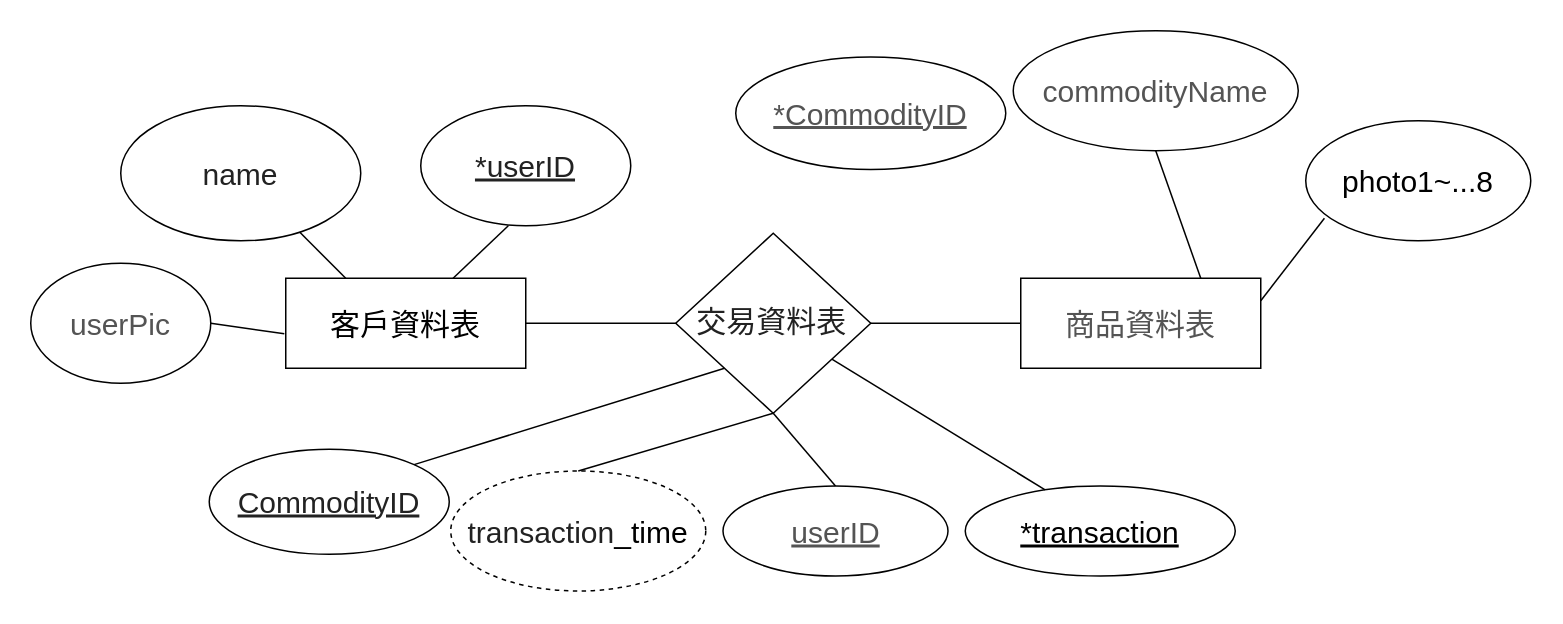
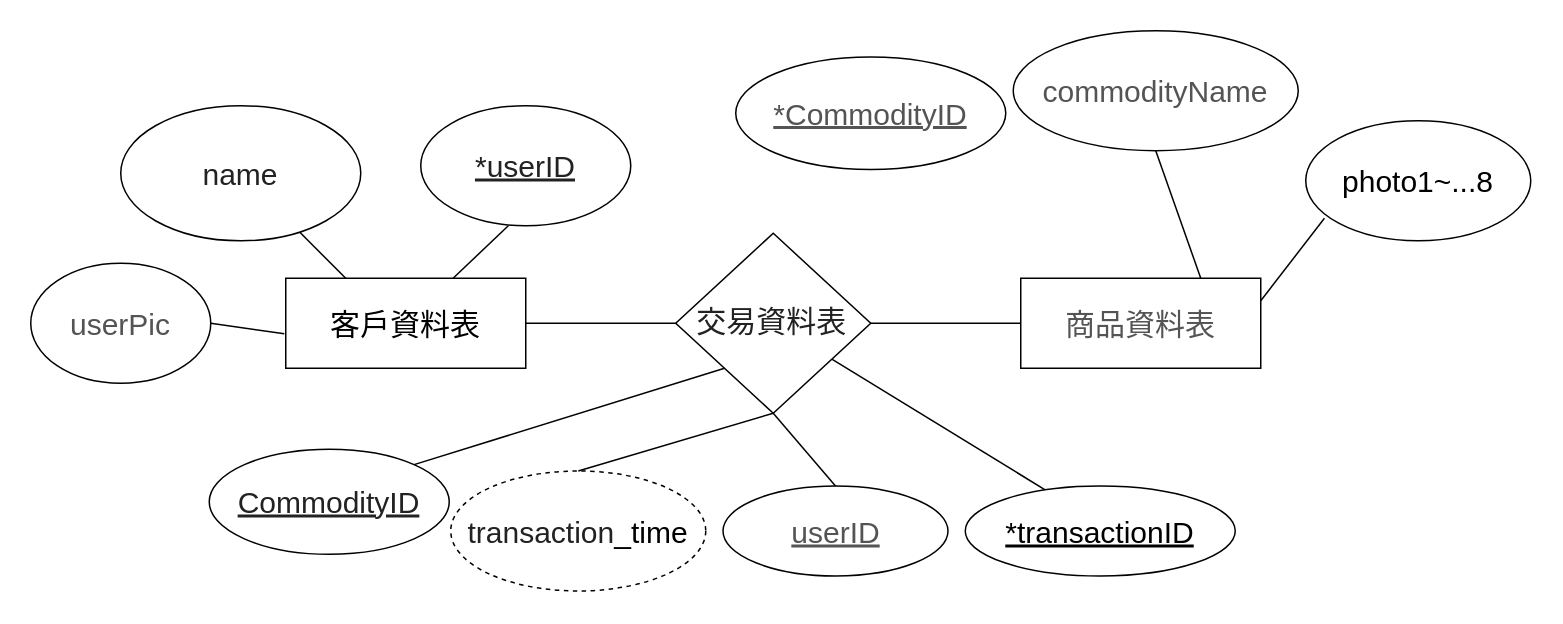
- <mxCell id="24" value="&lt;table border=&quot;0&quot; cellpadding=&quot;0&quot; cellspacing=&quot;0&quot; width=&quot;126&quot; style=&quot;border-collapse: collapse ; width: 95pt ; font-size: 20px&quot;&gt;&lt;tbody style=&quot;font-size: 20px&quot;&gt;&lt;tr style=&quot;height: 16.5pt ; font-size: 20px&quot;&gt;  &lt;td height=&quot;22&quot; width=&quot;126&quot; style=&quot;height: 16.5pt ; width: 95pt ; font-size: 20px&quot;&gt;*transaction&lt;/td&gt;&lt;/tr&gt;&lt;/tbody&gt;&lt;/table&gt;" style="ellipse;whiteSpace=wrap;html=1;align=center;fontSize=20;fontStyle=4" vertex="1" parent="1"><mxGeometry x="643" y="323.5" width="180" height="60" as="geometry" /></mxCell>
+ <mxCell id="24" value="&lt;table border=&quot;0&quot; cellpadding=&quot;0&quot; cellspacing=&quot;0&quot; width=&quot;126&quot; style=&quot;border-collapse: collapse ; width: 95pt ; font-size: 20px&quot;&gt;&lt;tbody style=&quot;font-size: 20px&quot;&gt;&lt;tr style=&quot;height: 16.5pt ; font-size: 20px&quot;&gt;  &lt;td height=&quot;22&quot; width=&quot;126&quot; style=&quot;height: 16.5pt ; width: 95pt ; font-size: 20px&quot;&gt;*transactionID&lt;/td&gt;&lt;/tr&gt;&lt;/tbody&gt;&lt;/table&gt;" style="ellipse;whiteSpace=wrap;html=1;align=center;fontSize=20;fontStyle=4" vertex="1" parent="1"><mxGeometry x="643" y="323.5" width="180" height="60" as="geometry" /></mxCell>
